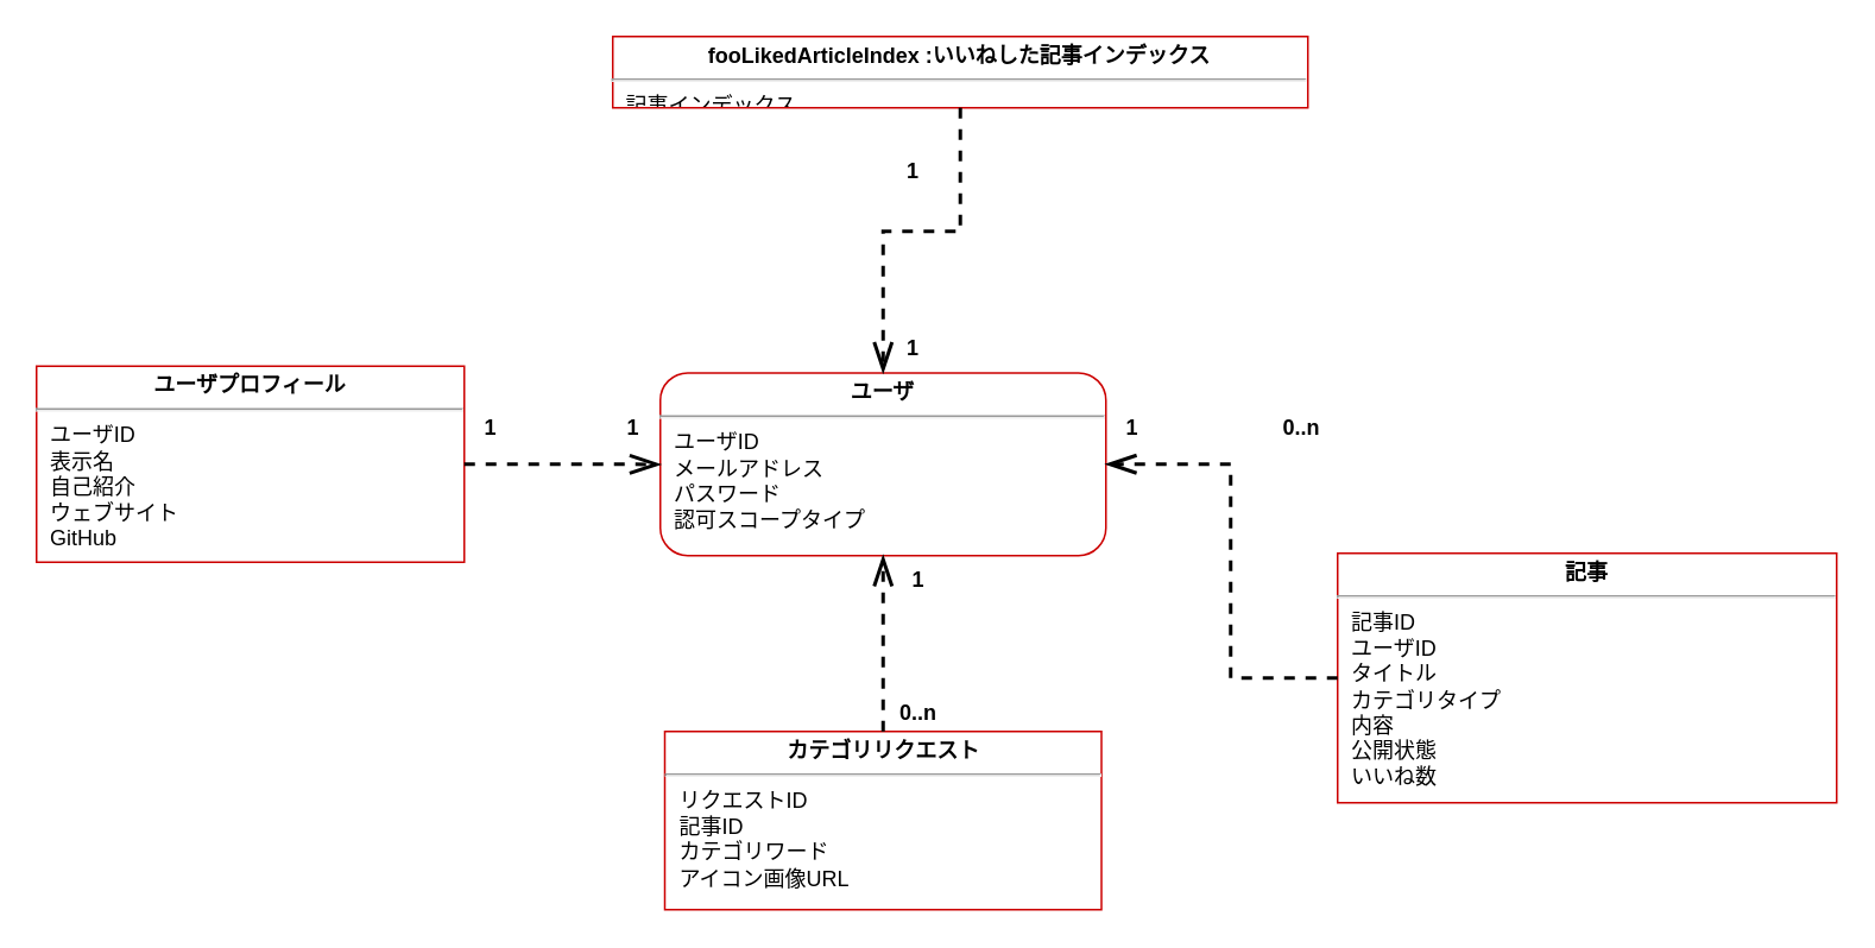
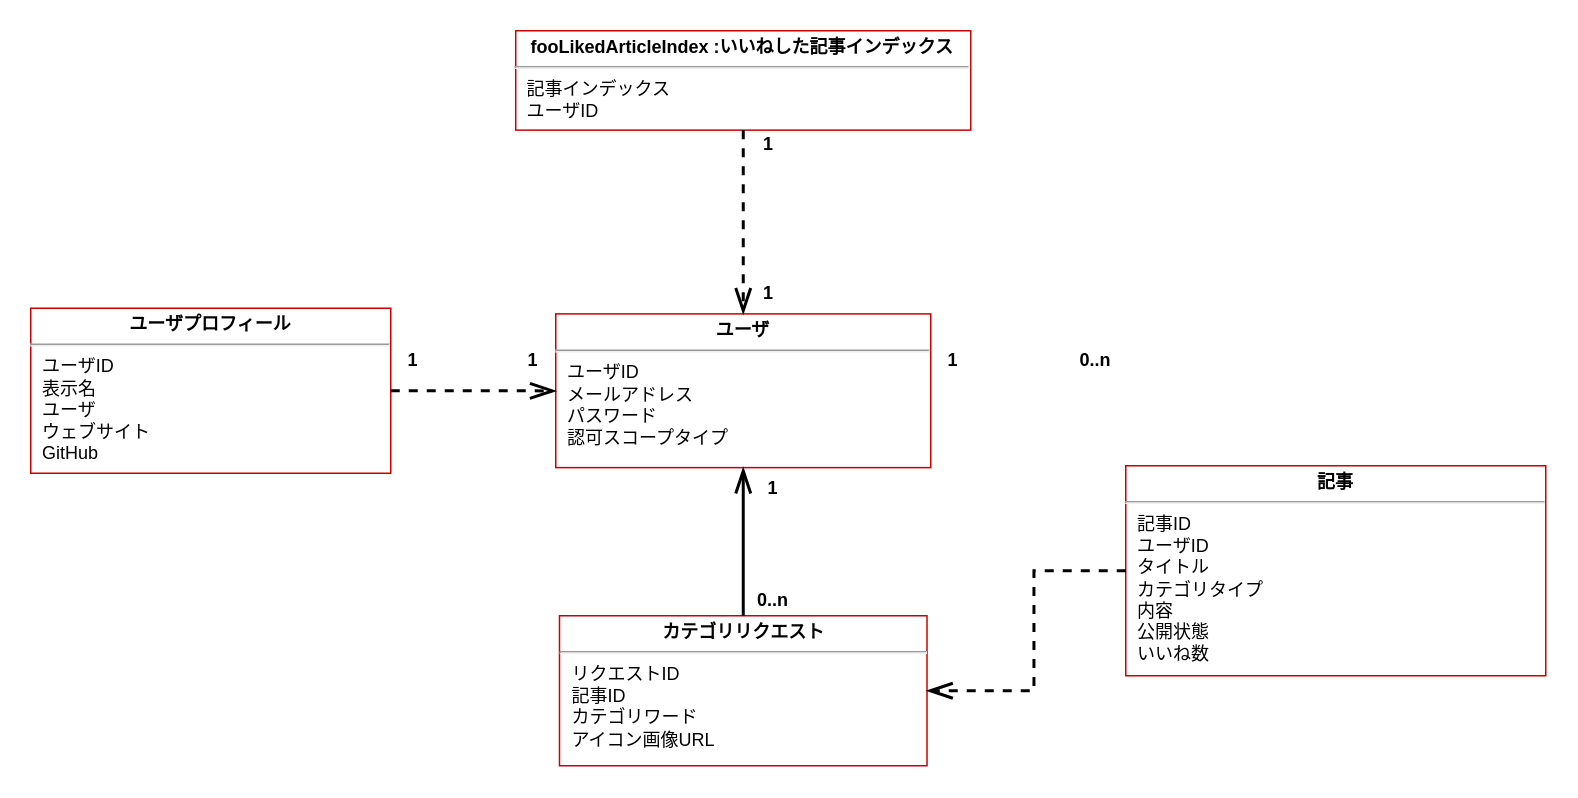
- <mxCell id="6" value="&lt;p style=&quot;margin: 4px 0px 0px ; text-align: center&quot;&gt;&lt;b&gt;fooLikedArticleIndex :いいねした記事インデックス&lt;/b&gt;&lt;/p&gt;&lt;hr&gt;&lt;p style=&quot;margin: 0px 0px 0px 8px&quot;&gt;記事インデックス&lt;/p&gt;&lt;p style=&quot;margin: 0px 0px 0px 8px&quot;&gt;ユーザID&lt;/p&gt;" style="verticalAlign=top;align=left;overflow=fill;fontSize=12;fontFamily=Helvetica;html=1;strokeColor=#CC0000;" vertex="1" parent="1"><mxGeometry x="343.31" y="20" width="390" height="40" as="geometry" /></mxCell>
+ <mxCell id="6" value="&lt;p style=&quot;margin: 4px 0px 0px ; text-align: center&quot;&gt;&lt;b&gt;fooLikedArticleIndex :いいねした記事インデックス&lt;/b&gt;&lt;/p&gt;&lt;hr&gt;&lt;p style=&quot;margin: 0px 0px 0px 8px&quot;&gt;記事インデックス&lt;/p&gt;&lt;p style=&quot;margin: 0px 0px 0px 8px&quot;&gt;ユーザID&lt;/p&gt;" style="verticalAlign=top;align=left;overflow=fill;fontSize=12;fontFamily=Helvetica;html=1;strokeColor=#CC0000;" vertex="1" parent="1"><mxGeometry x="343.31" y="20" width="303.38" height="66.25" as="geometry" /></mxCell>
- <mxCell id="5" value="&lt;p style=&quot;margin: 4px 0px 0px ; text-align: center&quot;&gt;&lt;b&gt;ユーザプロフィール&lt;/b&gt;&lt;/p&gt;&lt;hr&gt;&lt;p style=&quot;margin: 0px 0px 0px 8px&quot;&gt;ユーザID&lt;/p&gt;&lt;p style=&quot;margin: 0px 0px 0px 8px&quot;&gt;表示名&lt;/p&gt;&lt;p style=&quot;margin: 0px 0px 0px 8px&quot;&gt;自己紹介&lt;/p&gt;&lt;p style=&quot;margin: 0px 0px 0px 8px&quot;&gt;ウェブサイト&lt;/p&gt;&lt;p style=&quot;margin: 0px 0px 0px 8px&quot;&gt;GitHub&lt;/p&gt;&lt;p style=&quot;margin: 0px 0px 0px 8px&quot;&gt;&lt;br&gt;&lt;/p&gt;" style="verticalAlign=top;align=left;overflow=fill;fontSize=12;fontFamily=Helvetica;html=1;strokeColor=#CC0000;" parent="1" vertex="1"><mxGeometry x="20" y="205" width="240" height="110" as="geometry" /></mxCell>
+ <mxCell id="5" value="&lt;p style=&quot;margin: 4px 0px 0px ; text-align: center&quot;&gt;&lt;b&gt;ユーザプロフィール&lt;/b&gt;&lt;/p&gt;&lt;hr&gt;&lt;p style=&quot;margin: 0px 0px 0px 8px&quot;&gt;ユーザID&lt;/p&gt;&lt;p style=&quot;margin: 0px 0px 0px 8px&quot;&gt;表示名&lt;/p&gt;&lt;p style=&quot;margin: 0px 0px 0px 8px&quot;&gt;ユーザ&lt;/p&gt;&lt;p style=&quot;margin: 0px 0px 0px 8px&quot;&gt;ウェブサイト&lt;/p&gt;&lt;p style=&quot;margin: 0px 0px 0px 8px&quot;&gt;GitHub&lt;/p&gt;&lt;p style=&quot;margin: 0px 0px 0px 8px&quot;&gt;&lt;br&gt;&lt;/p&gt;" style="verticalAlign=top;align=left;overflow=fill;fontSize=12;fontFamily=Helvetica;html=1;strokeColor=#CC0000;" parent="1" vertex="1"><mxGeometry x="20" y="205" width="240" height="110" as="geometry" /></mxCell>
- <mxCell id="3" value="&lt;p style=&quot;margin: 4px 0px 0px ; text-align: center&quot;&gt;&lt;b&gt;ユーザ&lt;/b&gt;&lt;/p&gt;&lt;hr&gt;&lt;p style=&quot;margin: 0px ; margin-left: 8px&quot;&gt;ユーザID&lt;/p&gt;&lt;p style=&quot;margin: 0px ; margin-left: 8px&quot;&gt;メールアドレス&lt;br&gt;パスワード&lt;/p&gt;&lt;p style=&quot;margin: 0px ; margin-left: 8px&quot;&gt;認可スコープタイプ&lt;/p&gt;&lt;p style=&quot;margin: 0px ; margin-left: 8px&quot;&gt;&lt;br&gt;&lt;/p&gt;" style="verticalAlign=top;align=left;overflow=fill;fontSize=12;fontFamily=Helvetica;html=1;strokeColor=#CC0000;rounded=1;" parent="1" vertex="1"><mxGeometry x="370" y="208.75" width="250" height="102.5" as="geometry" /></mxCell>
+ <mxCell id="3" value="&lt;p style=&quot;margin: 4px 0px 0px ; text-align: center&quot;&gt;&lt;b&gt;ユーザ&lt;/b&gt;&lt;/p&gt;&lt;hr&gt;&lt;p style=&quot;margin: 0px ; margin-left: 8px&quot;&gt;ユーザID&lt;/p&gt;&lt;p style=&quot;margin: 0px ; margin-left: 8px&quot;&gt;メールアドレス&lt;br&gt;パスワード&lt;/p&gt;&lt;p style=&quot;margin: 0px ; margin-left: 8px&quot;&gt;認可スコープタイプ&lt;/p&gt;&lt;p style=&quot;margin: 0px ; margin-left: 8px&quot;&gt;&lt;br&gt;&lt;/p&gt;" style="verticalAlign=top;align=left;overflow=fill;fontSize=12;fontFamily=Helvetica;html=1;strokeColor=#CC0000;" parent="1" vertex="1"><mxGeometry x="370" y="208.75" width="250" height="102.5" as="geometry" /></mxCell>
- <mxCell id="8" style="edgeStyle=orthogonalEdgeStyle;rounded=0;orthogonalLoop=1;jettySize=auto;html=1;entryX=1;entryY=0.5;entryDx=0;entryDy=0;dashed=1;endSize=13;endArrow=openThin;endFill=0;strokeWidth=2;" parent="7" source="2" target="3" edge="1"><mxGeometry relative="1" as="geometry" /></mxCell>
+ <mxCell id="8" style="edgeStyle=orthogonalEdgeStyle;rounded=0;orthogonalLoop=1;jettySize=auto;html=1;dashed=1;endSize=13;endArrow=openThin;endFill=0;strokeWidth=2;" parent="7" source="2" target="4" edge="1"><mxGeometry relative="1" as="geometry" /></mxCell>
- <mxCell id="20" style="edgeStyle=orthogonalEdgeStyle;rounded=0;orthogonalLoop=1;jettySize=auto;html=1;entryX=0.5;entryY=1;entryDx=0;entryDy=0;dashed=1;endArrow=openThin;endFill=0;endSize=13;strokeWidth=2;" edge="1" parent="19" source="4" target="3"><mxGeometry relative="1" as="geometry" /></mxCell>
+ <mxCell id="20" style="edgeStyle=orthogonalEdgeStyle;rounded=0;orthogonalLoop=1;jettySize=auto;html=1;entryX=0.5;entryY=1;entryDx=0;entryDy=0;dashed=0;endArrow=openThin;endFill=0;endSize=13;strokeWidth=2;" edge="1" parent="19" source="4" target="3"><mxGeometry relative="1" as="geometry" /></mxCell>
